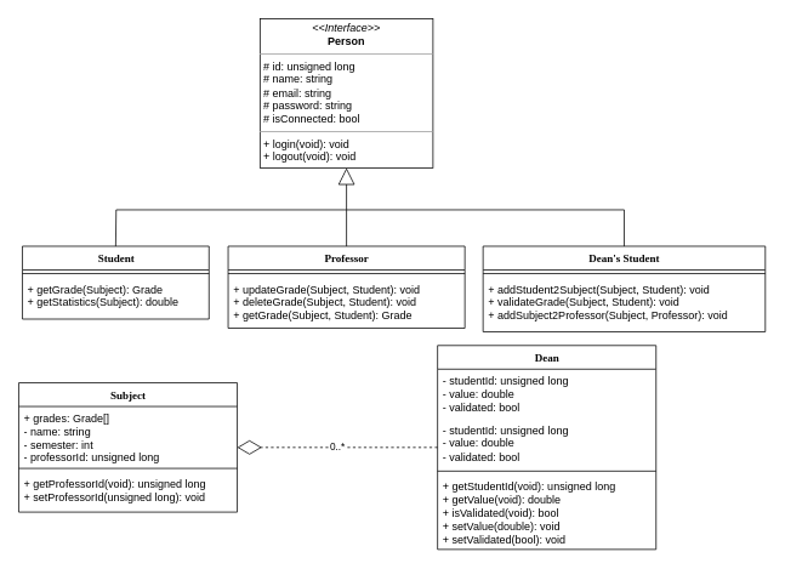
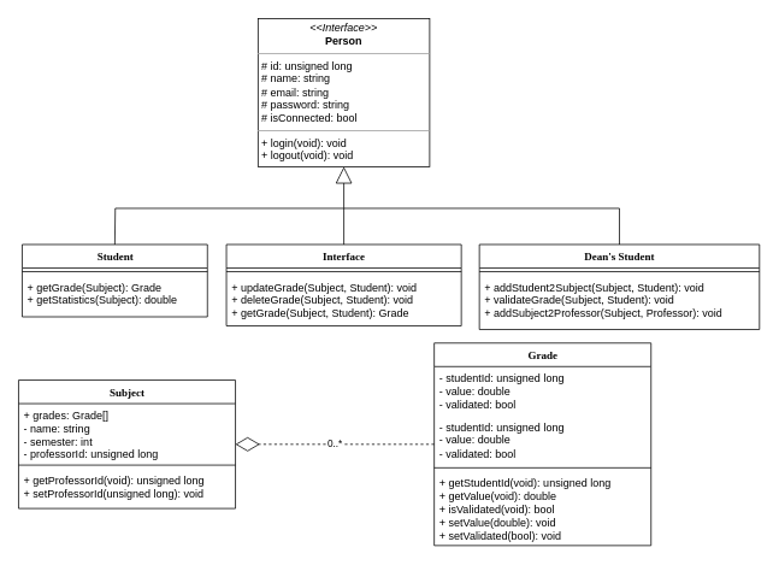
- <mxCell id="6" value="Professor" style="swimlane;html=1;fontStyle=1;align=center;verticalAlign=top;childLayout=stackLayout;horizontal=1;startSize=26;horizontalStack=0;resizeParent=1;resizeLast=0;collapsible=1;marginBottom=0;swimlaneFillColor=#ffffff;rounded=0;shadow=0;comic=0;labelBackgroundColor=none;strokeColor=#000000;strokeWidth=1;fillColor=none;fontFamily=Verdana;fontSize=12;fontColor=#000000;" vertex="1" parent="1"><mxGeometry x="250" y="270" width="260" height="90" as="geometry" /></mxCell>
+ <mxCell id="6" value="Interface" style="swimlane;html=1;fontStyle=1;align=center;verticalAlign=top;childLayout=stackLayout;horizontal=1;startSize=26;horizontalStack=0;resizeParent=1;resizeLast=0;collapsible=1;marginBottom=0;swimlaneFillColor=#ffffff;rounded=0;shadow=0;comic=0;labelBackgroundColor=none;strokeColor=#000000;strokeWidth=1;fillColor=none;fontFamily=Verdana;fontSize=12;fontColor=#000000;" vertex="1" parent="1"><mxGeometry x="250" y="270" width="260" height="90" as="geometry" /></mxCell>
- <mxCell id="15" value="Dean" style="swimlane;html=1;fontStyle=1;align=center;verticalAlign=top;childLayout=stackLayout;horizontal=1;startSize=26;horizontalStack=0;resizeParent=1;resizeLast=0;collapsible=1;marginBottom=0;swimlaneFillColor=#ffffff;rounded=0;shadow=0;comic=0;labelBackgroundColor=none;strokeColor=#000000;strokeWidth=1;fillColor=none;fontFamily=Verdana;fontSize=12;fontColor=#000000;" vertex="1" parent="1"><mxGeometry x="480" y="379" width="240" height="224" as="geometry"><mxRectangle x="665" y="136.0" width="100" height="26" as="alternateBounds" /></mxGeometry></mxCell>
+ <mxCell id="15" value="Grade" style="swimlane;html=1;fontStyle=1;align=center;verticalAlign=top;childLayout=stackLayout;horizontal=1;startSize=26;horizontalStack=0;resizeParent=1;resizeLast=0;collapsible=1;marginBottom=0;swimlaneFillColor=#ffffff;rounded=0;shadow=0;comic=0;labelBackgroundColor=none;strokeColor=#000000;strokeWidth=1;fillColor=none;fontFamily=Verdana;fontSize=12;fontColor=#000000;" vertex="1" parent="1"><mxGeometry x="480" y="379" width="240" height="224" as="geometry"><mxRectangle x="665" y="136.0" width="100" height="26" as="alternateBounds" /></mxGeometry></mxCell>
